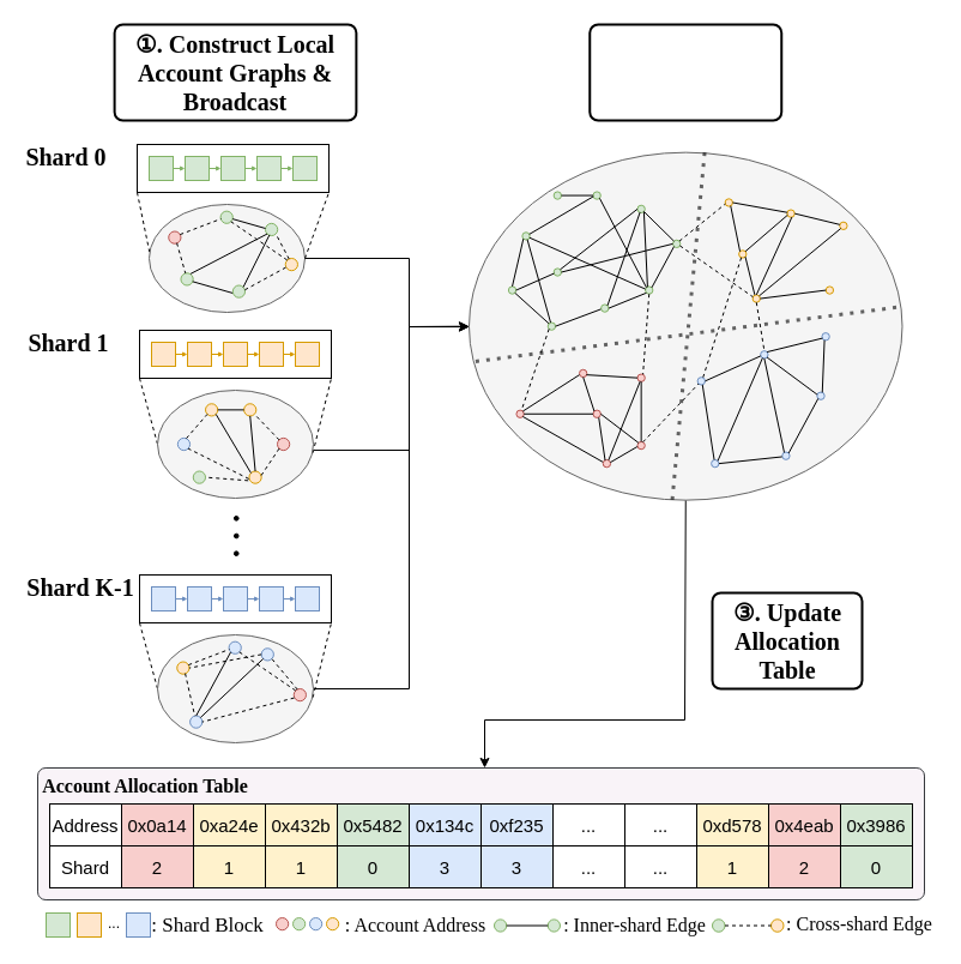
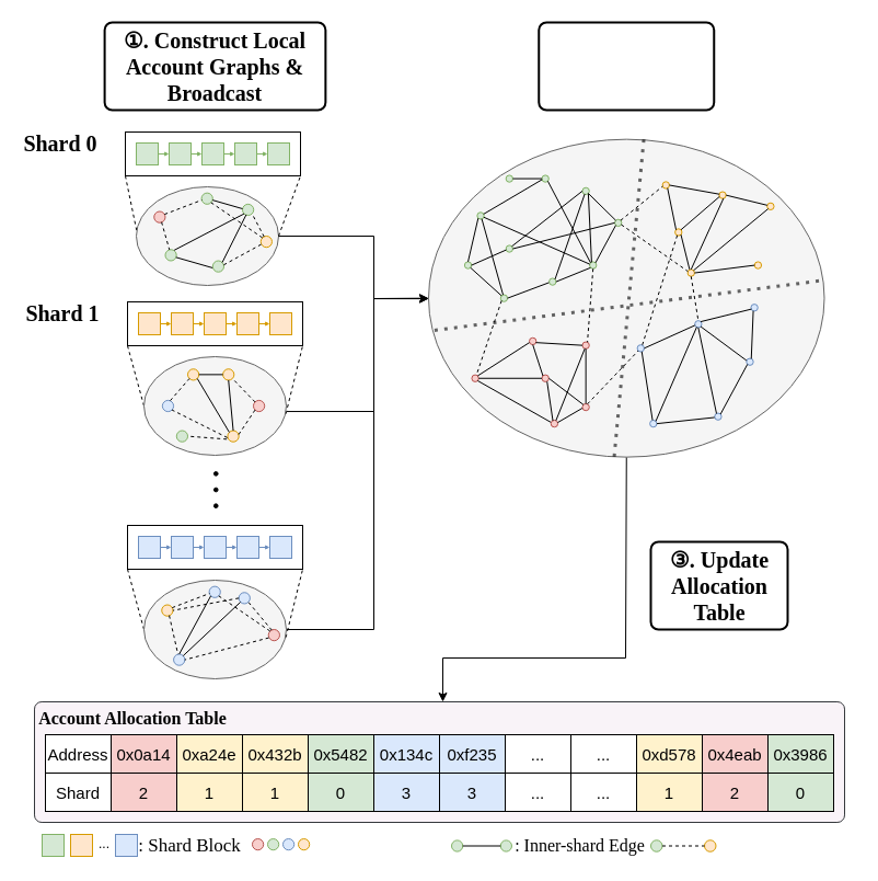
- <mxCell id="114" value="&lt;p style=&quot;font-size: 20px;&quot;&gt;&lt;font style=&quot;font-size: 20px;&quot;&gt;Shard K-1&lt;/font&gt;&lt;/p&gt;" style="text;html=1;strokeColor=none;fillColor=none;align=center;verticalAlign=middle;whiteSpace=wrap;rounded=0;fontSize=20;fontStyle=1;fontFamily=Times New Roman;" parent="1" vertex="1"><mxGeometry x="20" y="479" width="94" height="20" as="geometry" /></mxCell>
- <mxCell id="49" value=": Cross-shard Edge" style="text;html=1;strokeColor=none;fillColor=none;align=center;verticalAlign=middle;whiteSpace=wrap;rounded=0;fontSize=16;fontFamily=Times New Roman;" parent="1" vertex="1"><mxGeometry x="653.5" y="759.23" width="126" height="21" as="geometry" /></mxCell>
- <mxCell id="41" value=": Account Address" style="text;html=1;strokeColor=none;fillColor=none;align=center;verticalAlign=middle;whiteSpace=wrap;rounded=0;fontSize=16;fontFamily=Times New Roman;" parent="1" vertex="1"><mxGeometry x="282.23" y="760" width="128.77" height="21" as="geometry" /></mxCell>
